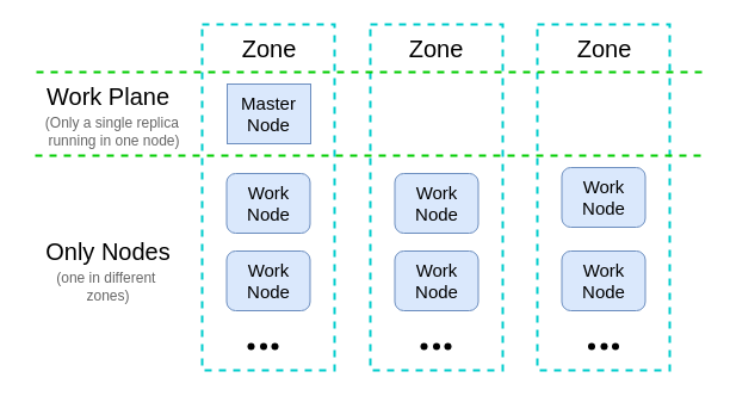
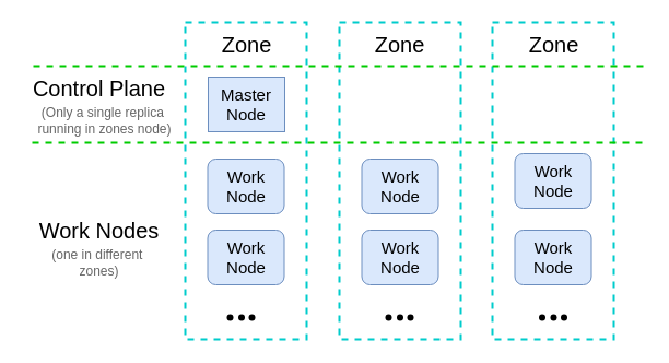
- <mxCell id="8" value="Work Plane" style="text;html=1;align=center;verticalAlign=middle;resizable=0;points=[];autosize=1;strokeColor=none;fillColor=none;fontSize=20;" vertex="1" parent="1"><mxGeometry x="20" y="60" width="140" height="40" as="geometry" /></mxCell>
+ <mxCell id="8" value="Control Plane" style="text;html=1;align=center;verticalAlign=middle;resizable=0;points=[];autosize=1;strokeColor=none;fillColor=none;fontSize=20;" vertex="1" parent="1"><mxGeometry x="20" y="60" width="140" height="40" as="geometry" /></mxCell>
- <mxCell id="28" value="(Only a single replica&amp;nbsp;&lt;div&gt;running in one node)&lt;/div&gt;" style="text;html=1;align=center;verticalAlign=middle;resizable=0;points=[];autosize=1;strokeColor=none;fillColor=none;fontColor=#666666;" vertex="1" parent="1"><mxGeometry x="25" y="90" width="140" height="40" as="geometry" /></mxCell>
+ <mxCell id="28" value="(Only a single replica&amp;nbsp;&lt;div&gt;running in zones node)&lt;/div&gt;" style="text;html=1;align=center;verticalAlign=middle;resizable=0;points=[];autosize=1;strokeColor=none;fillColor=none;fontColor=#666666;" vertex="1" parent="1"><mxGeometry x="25" y="90" width="140" height="40" as="geometry" /></mxCell>
- <mxCell id="9" value="&lt;font style=&quot;font-size: 20px;&quot;&gt;Only Nodes&lt;/font&gt;" style="text;html=1;align=center;verticalAlign=middle;resizable=0;points=[];autosize=1;strokeColor=none;fillColor=none;fontSize=20;" vertex="1" parent="1"><mxGeometry x="25" y="190" width="130" height="40" as="geometry" /></mxCell>
+ <mxCell id="9" value="&lt;font style=&quot;font-size: 20px;&quot;&gt;Work Nodes&lt;/font&gt;" style="text;html=1;align=center;verticalAlign=middle;resizable=0;points=[];autosize=1;strokeColor=none;fillColor=none;fontSize=20;" vertex="1" parent="1"><mxGeometry x="25" y="190" width="130" height="40" as="geometry" /></mxCell>
